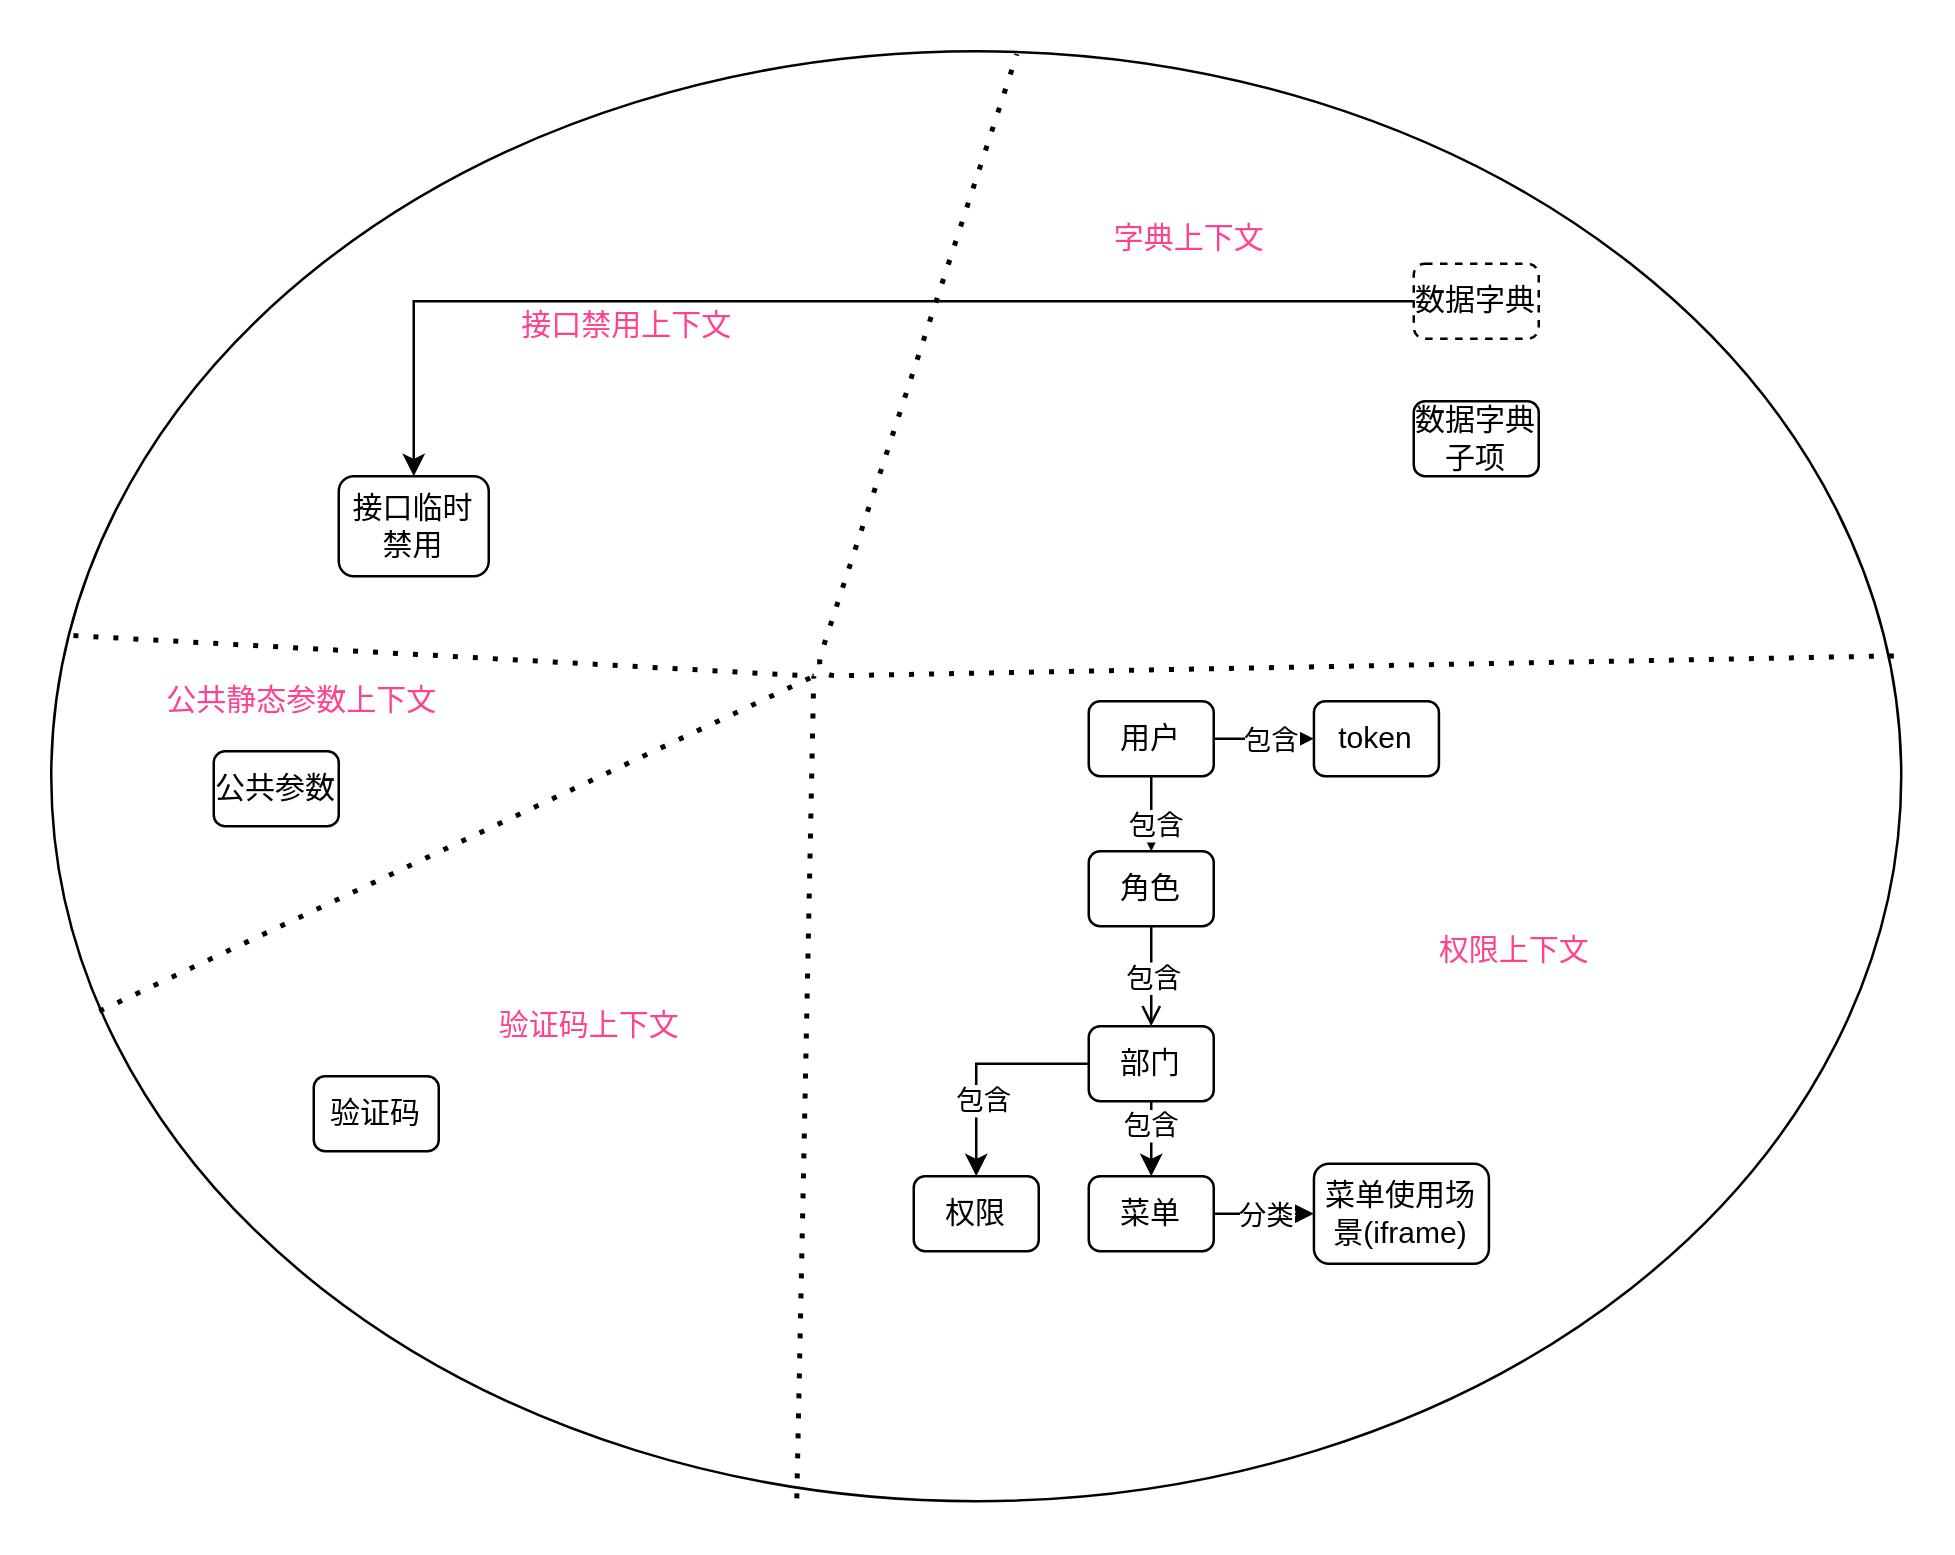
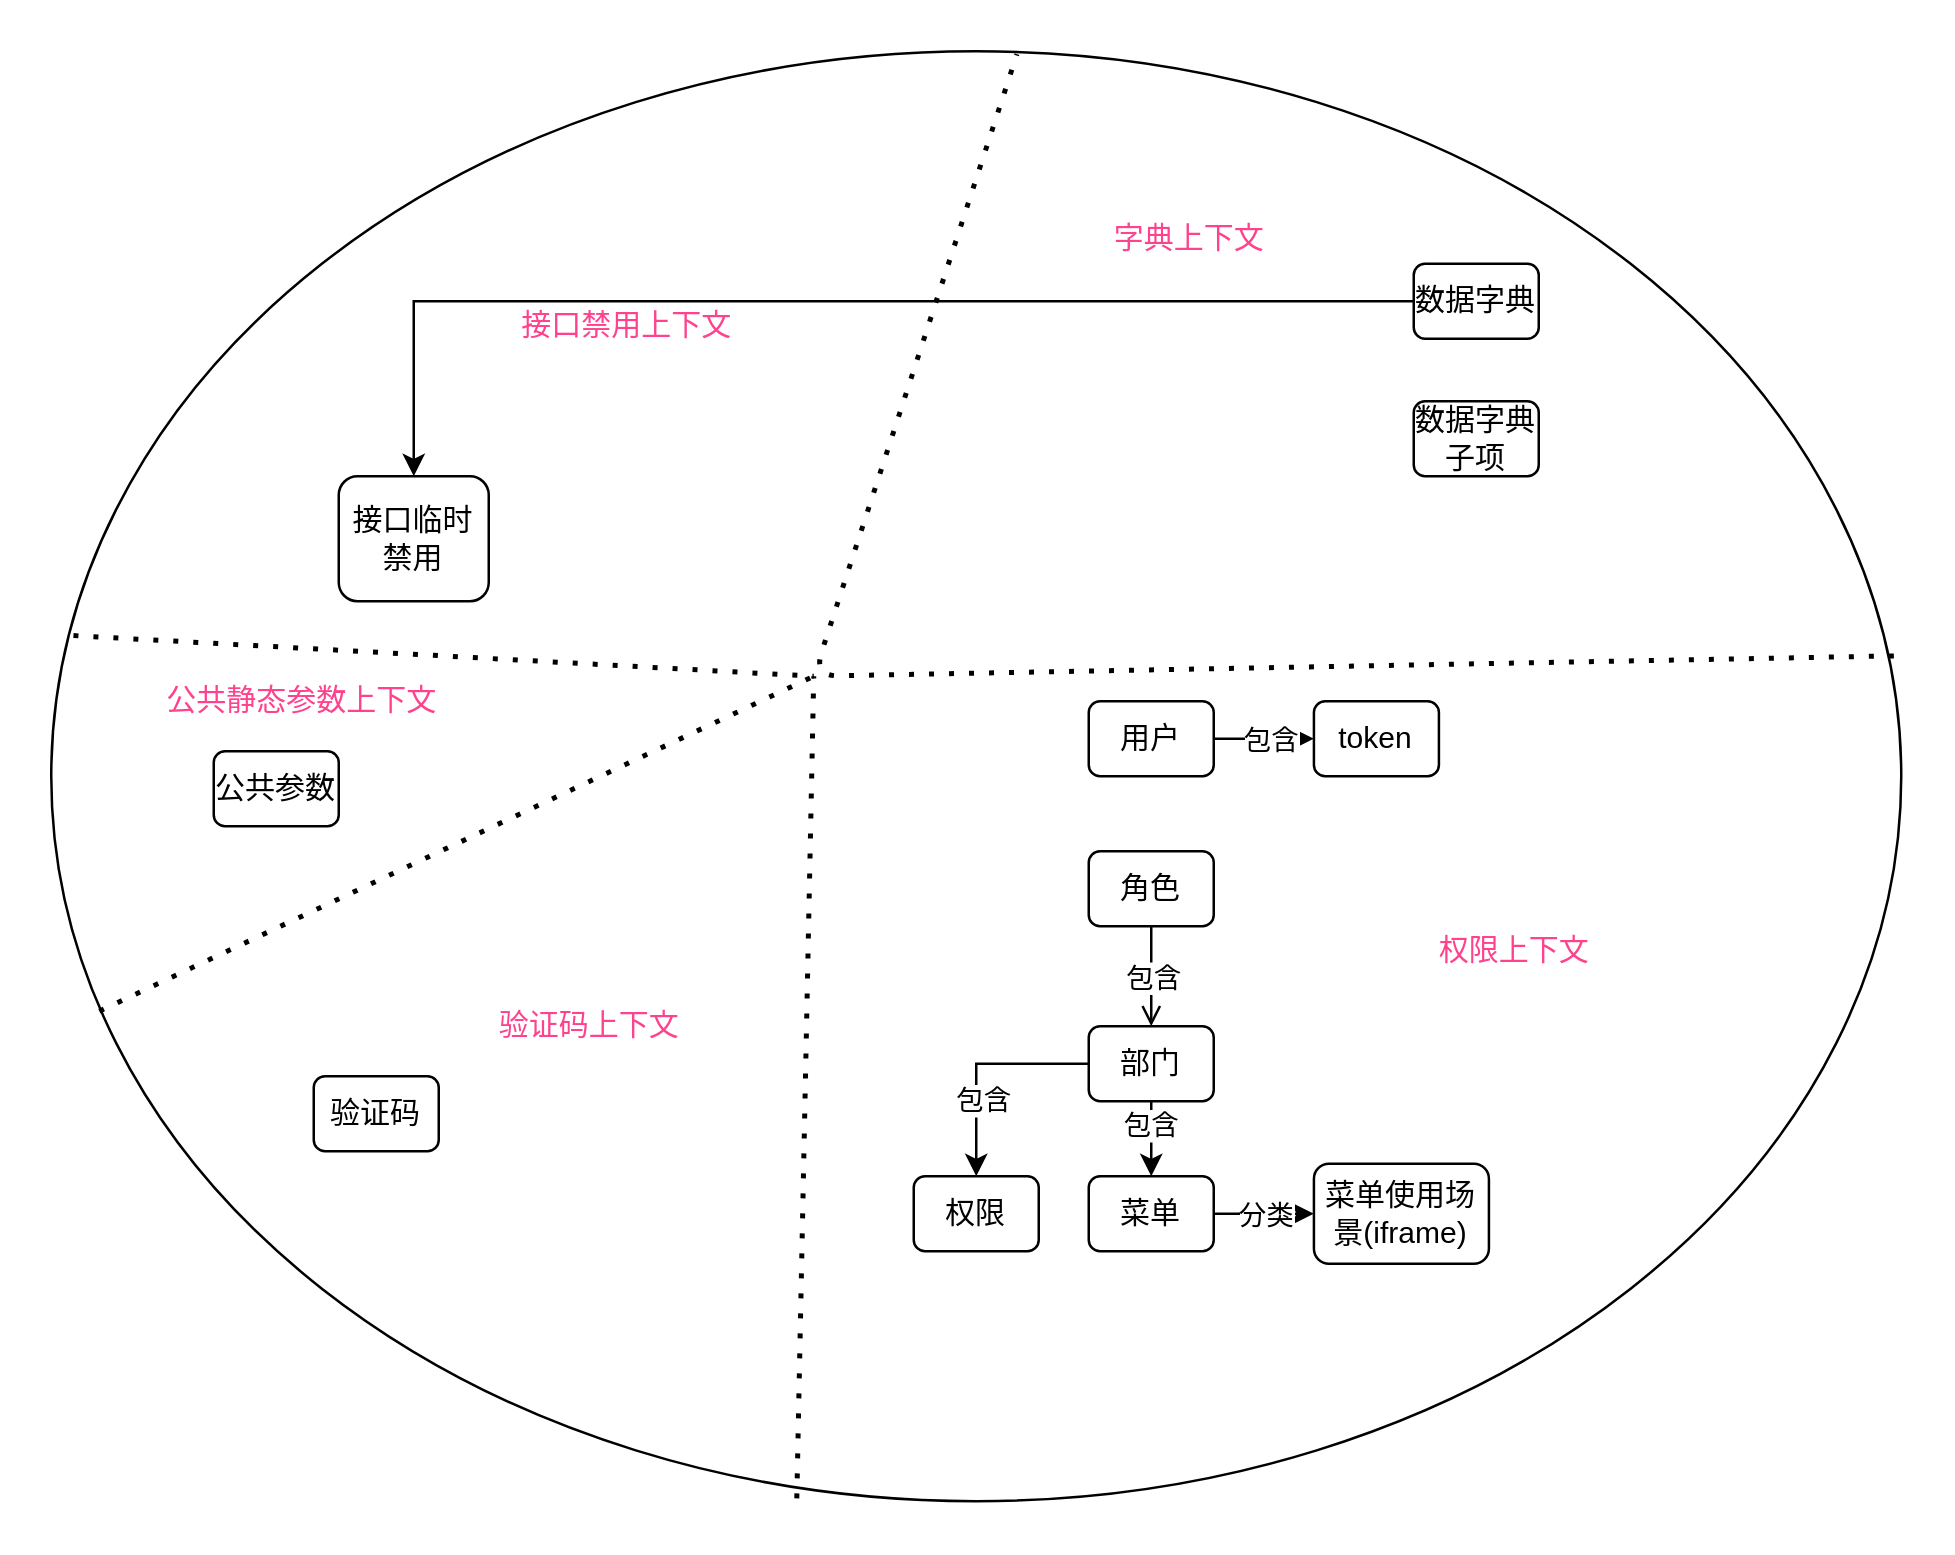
- <mxCell id="26" value="&lt;span&gt;数据字典&lt;/span&gt;" style="rounded=1;whiteSpace=wrap;html=1;dashed=1;" vertex="1" parent="1"><mxGeometry x="565" y="105" width="50" height="30" as="geometry" /></mxCell>
+ <mxCell id="26" value="&lt;span&gt;数据字典&lt;/span&gt;" style="rounded=1;whiteSpace=wrap;html=1;" vertex="1" parent="1"><mxGeometry x="565" y="105" width="50" height="30" as="geometry" /></mxCell>
- <mxCell id="24" value="&lt;span&gt;接口临时禁用&lt;/span&gt;" style="rounded=1;whiteSpace=wrap;html=1;" vertex="1" parent="1"><mxGeometry x="135" y="190" width="60" height="40" as="geometry" /></mxCell>
+ <mxCell id="24" value="&lt;span&gt;接口临时禁用&lt;/span&gt;" style="rounded=1;whiteSpace=wrap;html=1;" vertex="1" parent="1"><mxGeometry x="135" y="190" width="60" height="50" as="geometry" /></mxCell>
- <mxCell id="3" value="" style="edgeStyle=orthogonalEdgeStyle;rounded=0;orthogonalLoop=1;jettySize=auto;html=1;" parent="1" source="7" target="10" edge="1"><mxGeometry relative="1" as="geometry" /></mxCell>
- <mxCell id="4" value="包含" style="edgeLabel;html=1;align=center;verticalAlign=middle;resizable=0;points=[];" parent="3" vertex="1" connectable="0"><mxGeometry x="-0.169" y="-1" relative="1" as="geometry"><mxPoint as="offset" /></mxGeometry></mxCell>
